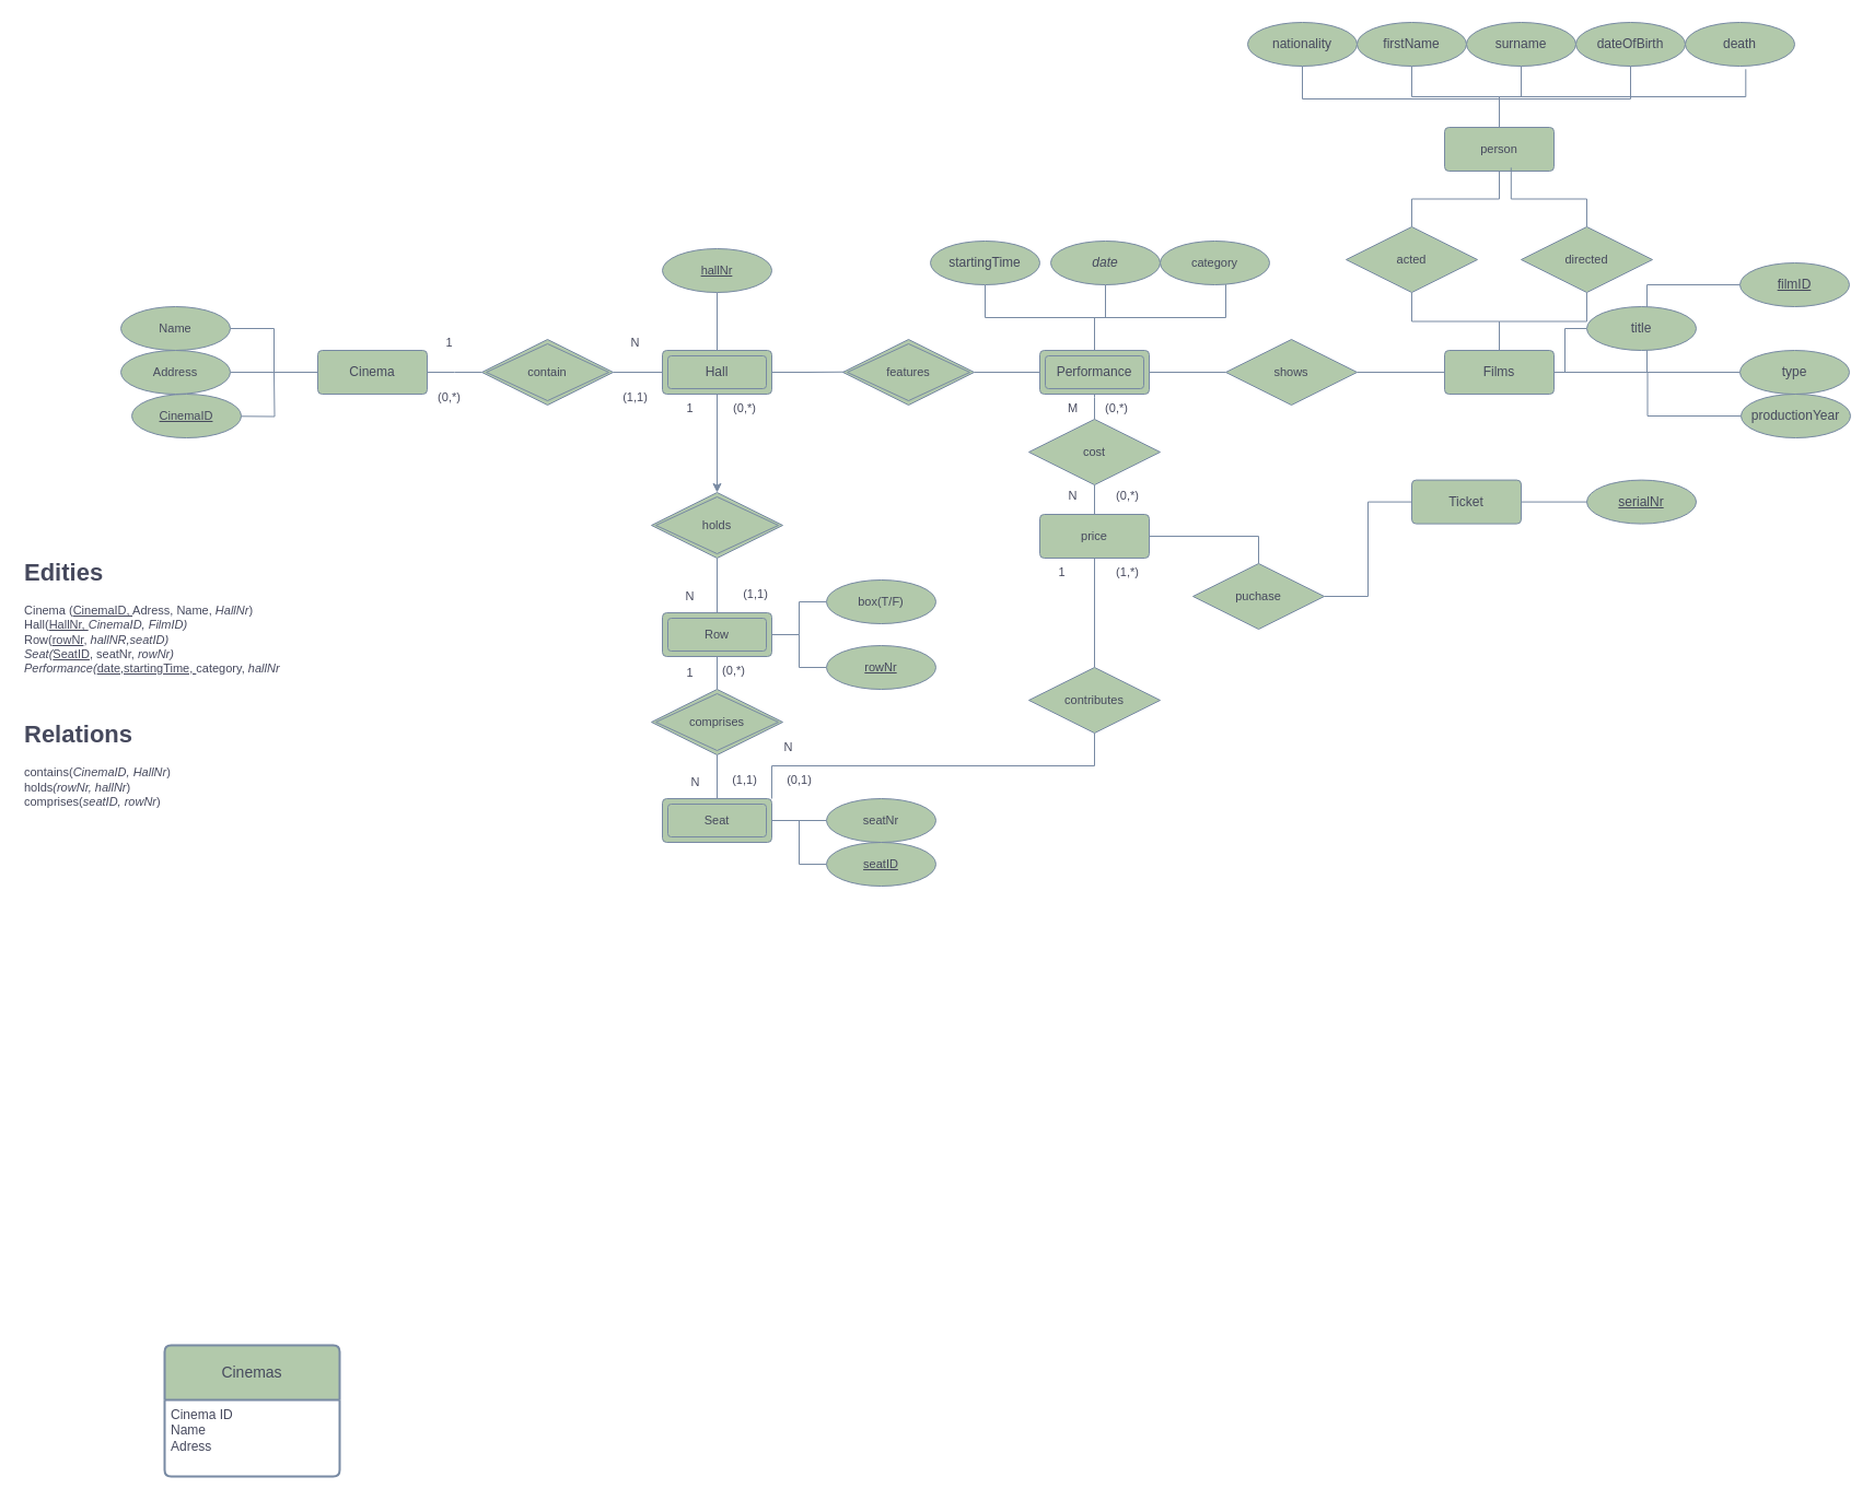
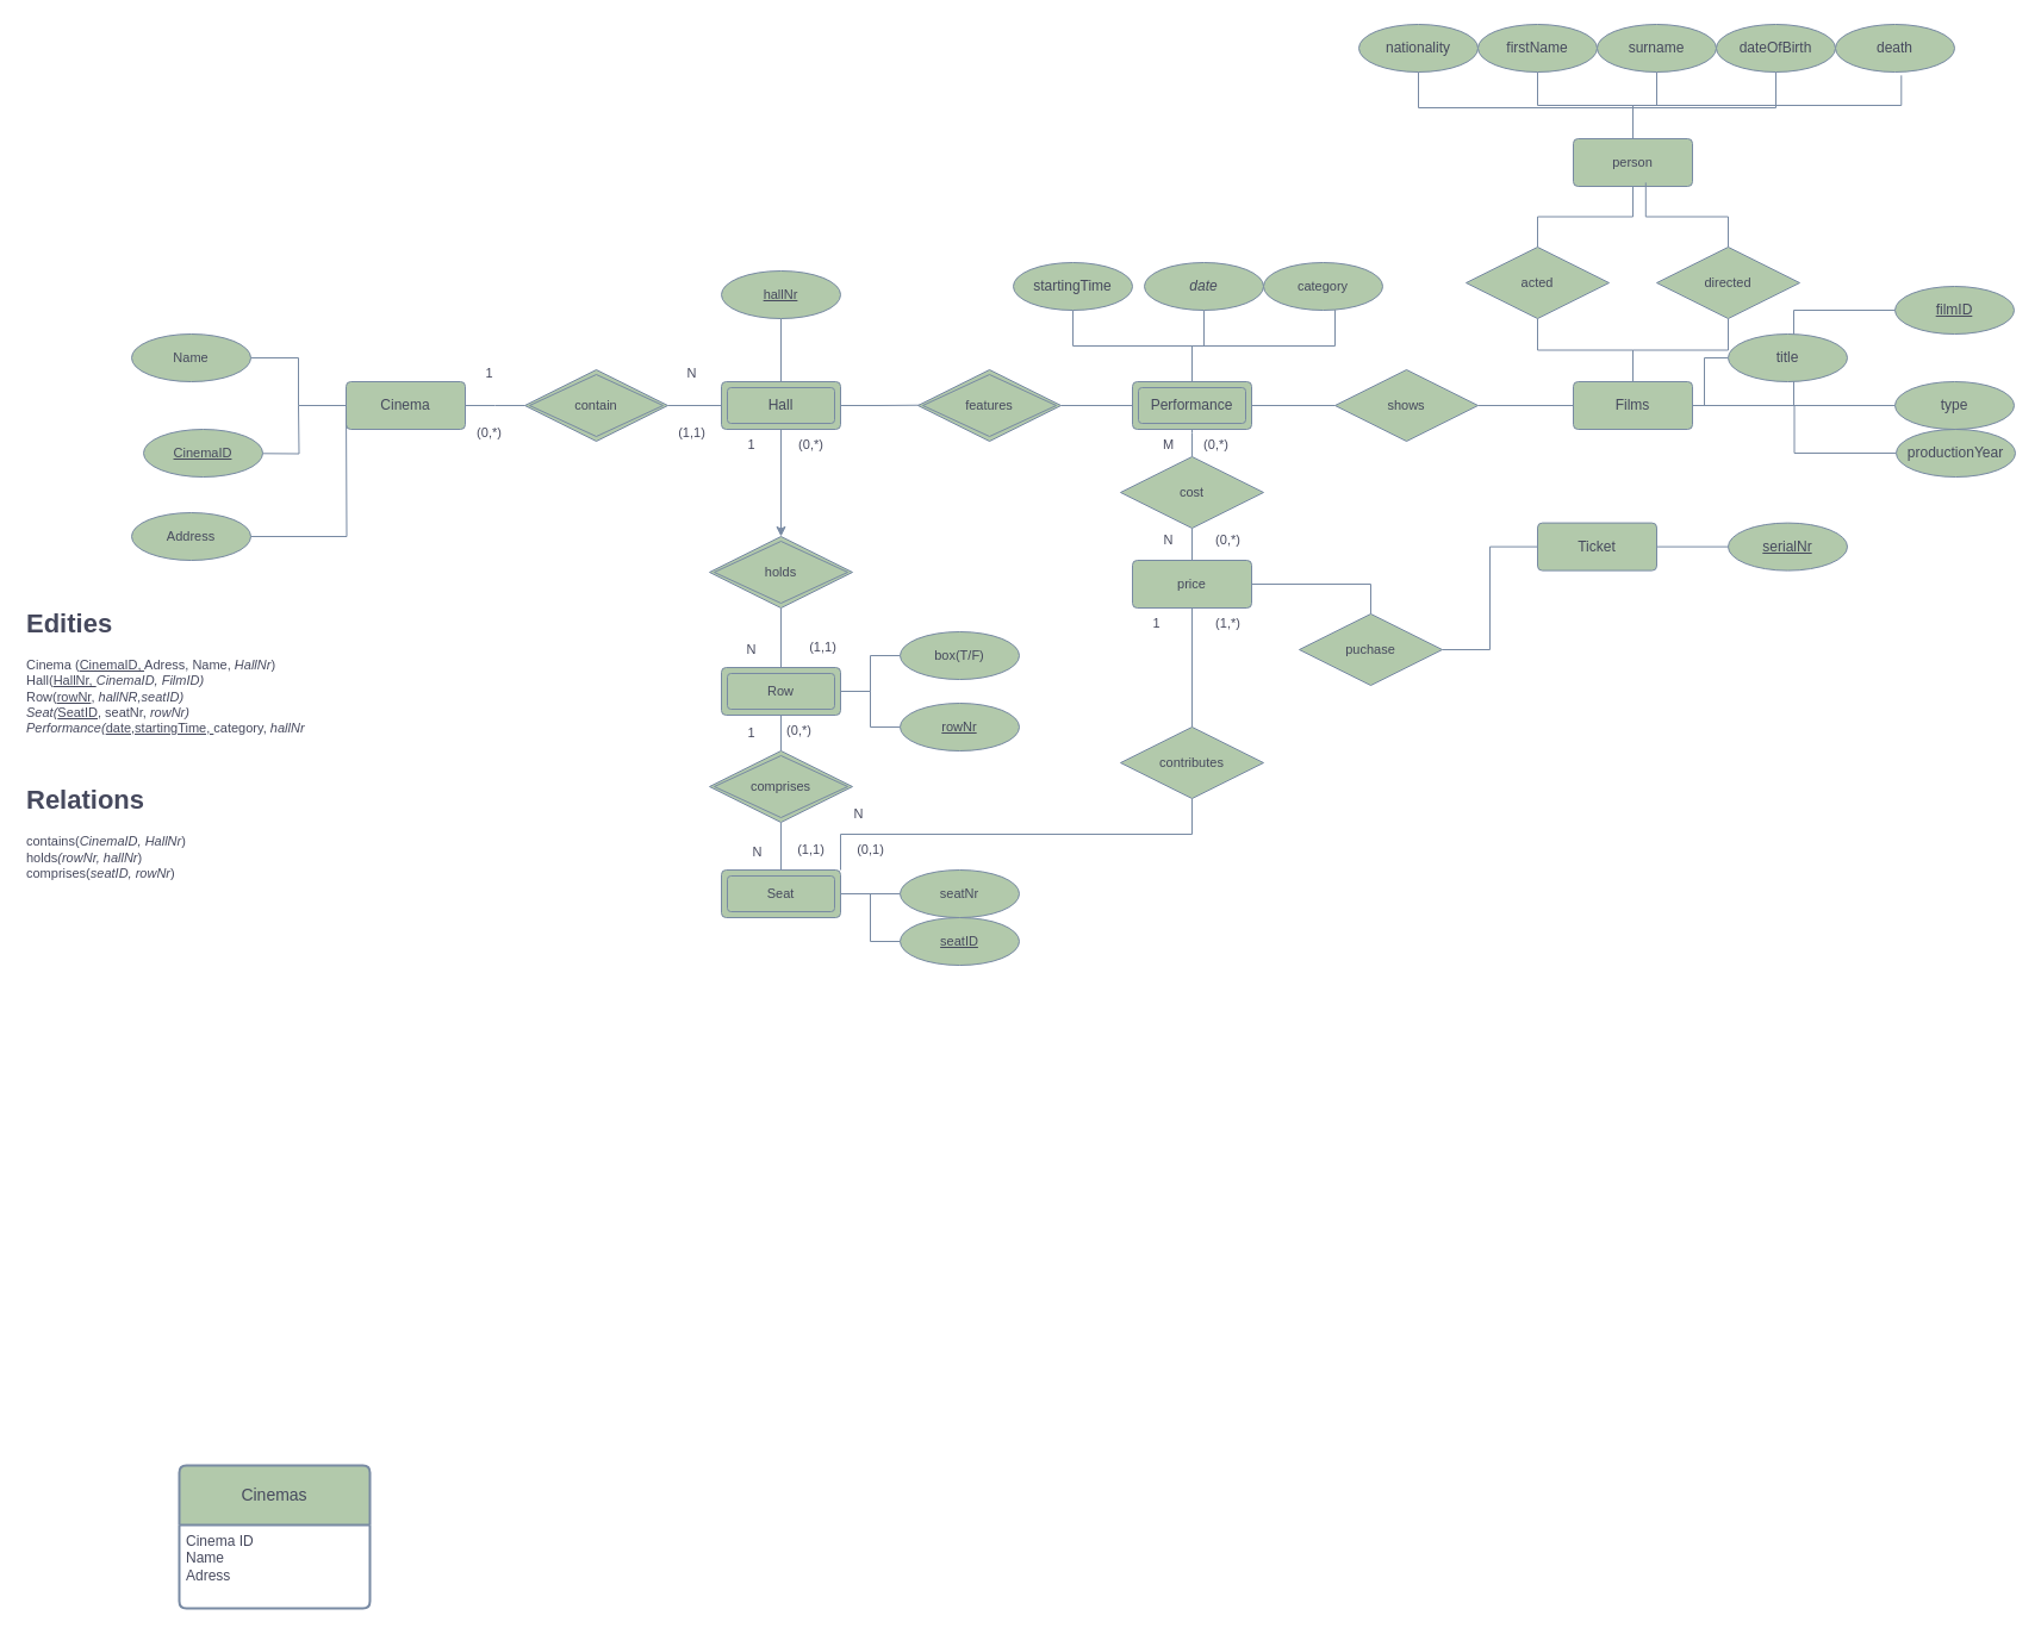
- <mxCell id="27" value="Address" style="ellipse;whiteSpace=wrap;html=1;align=center;strokeColor=#788AA3;fontFamily=Helvetica;fontSize=11;fontColor=#46495D;labelBackgroundColor=none;fillColor=#B2C9AB;" vertex="1" parent="1"><mxGeometry x="110" y="320" width="100" height="40" as="geometry" /></mxCell>
+ <mxCell id="27" value="Address" style="ellipse;whiteSpace=wrap;html=1;align=center;strokeColor=#788AA3;fontFamily=Helvetica;fontSize=11;fontColor=#46495D;labelBackgroundColor=none;fillColor=#B2C9AB;" vertex="1" parent="1"><mxGeometry x="110" y="430" width="100" height="40" as="geometry" /></mxCell>
